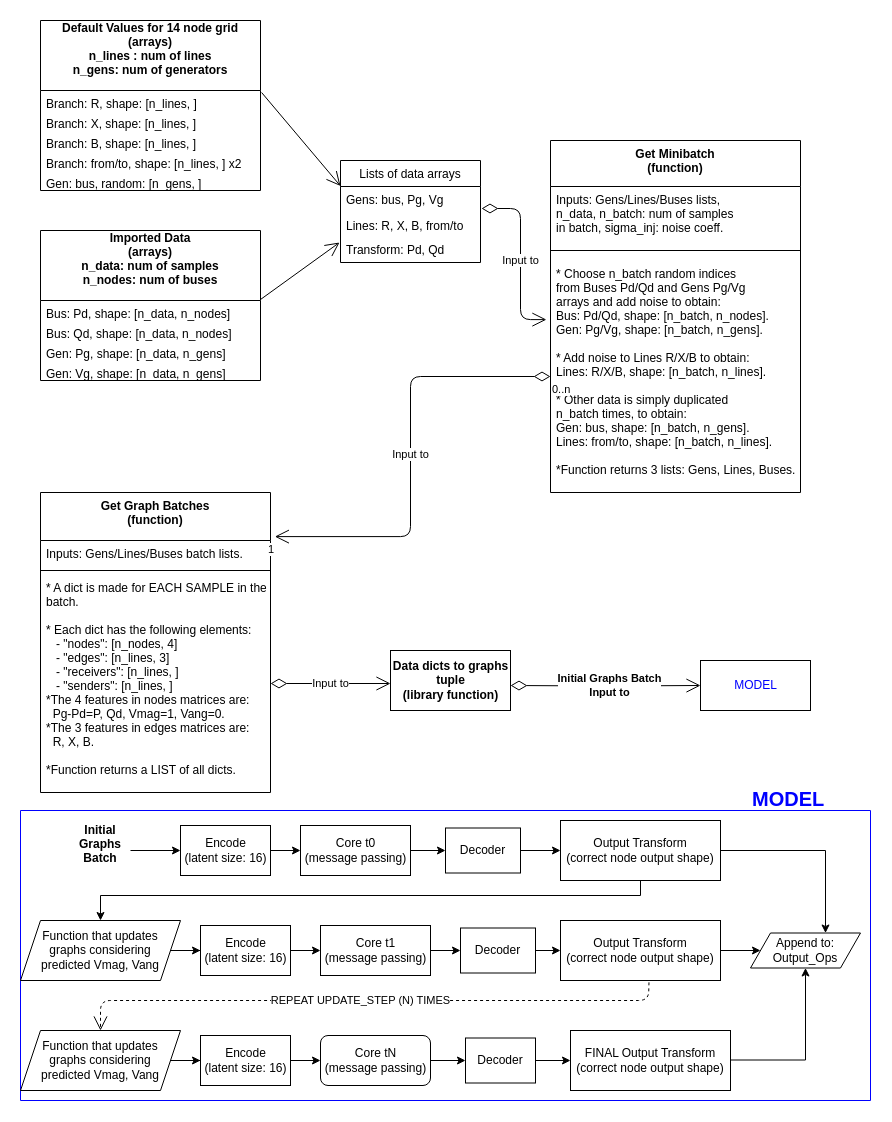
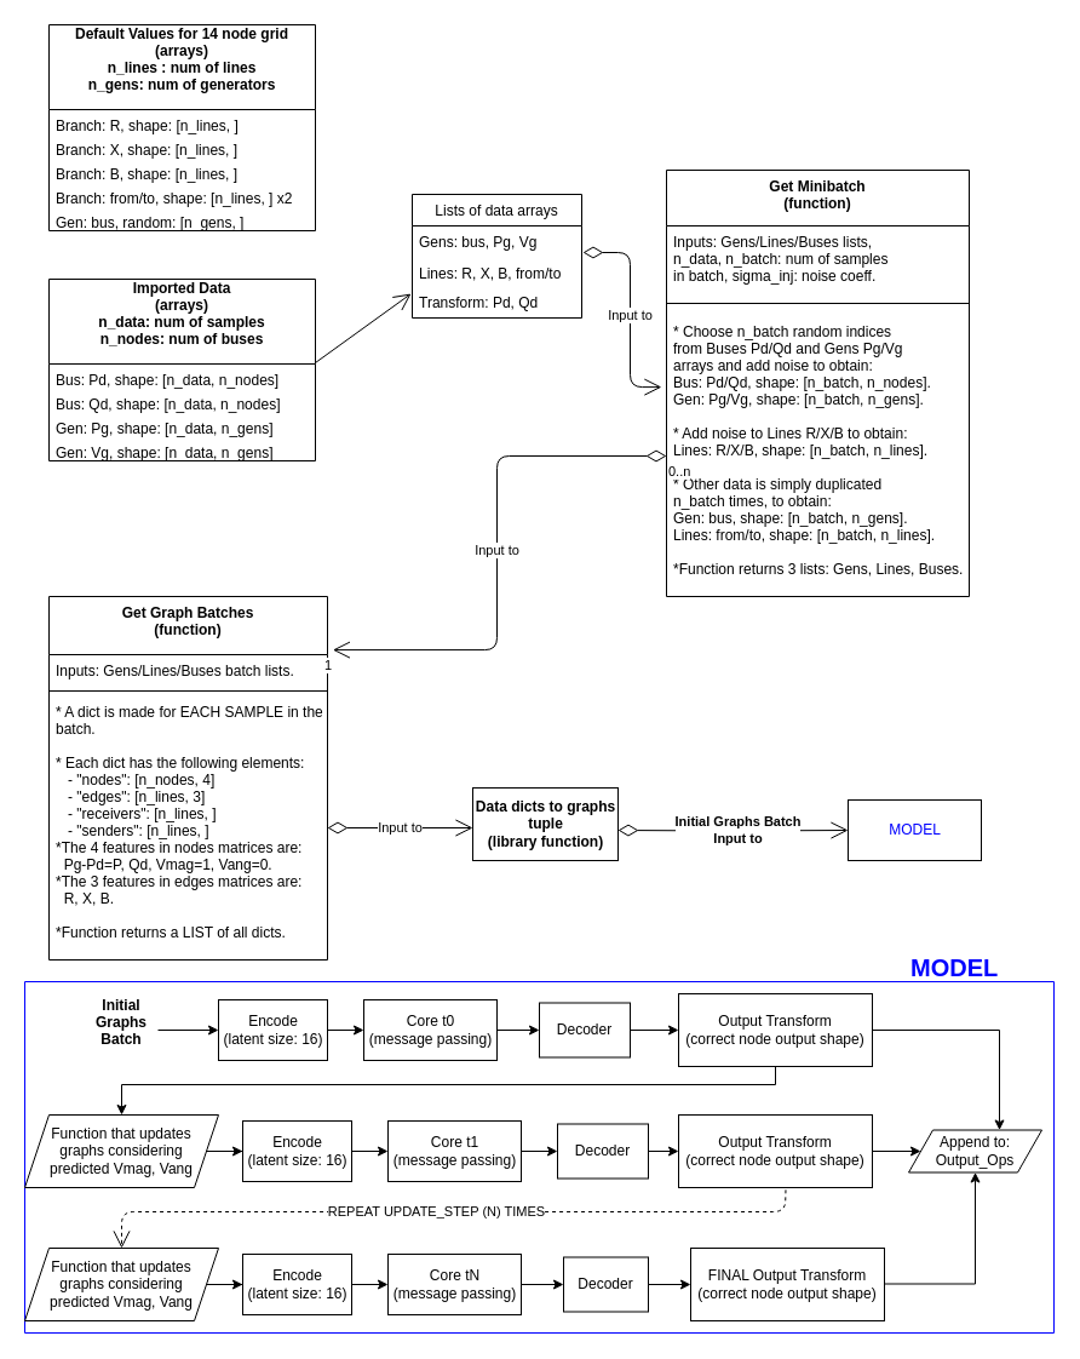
- <mxCell id="14" value="" style="endArrow=open;endFill=1;endSize=12;html=1;exitX=1.005;exitY=0.1;exitDx=0;exitDy=0;exitPerimeter=0;entryX=0;entryY=0.25;entryDx=0;entryDy=0;" edge="1" parent="1" source="9" target="20"><mxGeometry width="160" relative="1" as="geometry"><mxPoint x="370" y="240" as="sourcePoint" /><mxPoint x="340" y="130" as="targetPoint" /></mxGeometry></mxCell>
- <mxCell id="64" value="&lt;div&gt;Core tN&lt;br&gt;&lt;/div&gt;&lt;div&gt;(message passing)&lt;br&gt;&lt;/div&gt;" style="html=1;rounded=1;" vertex="1" parent="1"><mxGeometry x="320" y="1035" width="110" height="50" as="geometry" /></mxCell>
+ <mxCell id="64" value="&lt;div&gt;Core tN&lt;br&gt;&lt;/div&gt;&lt;div&gt;(message passing)&lt;br&gt;&lt;/div&gt;" style="html=1;" vertex="1" parent="1"><mxGeometry x="320" y="1035" width="110" height="50" as="geometry" /></mxCell>
